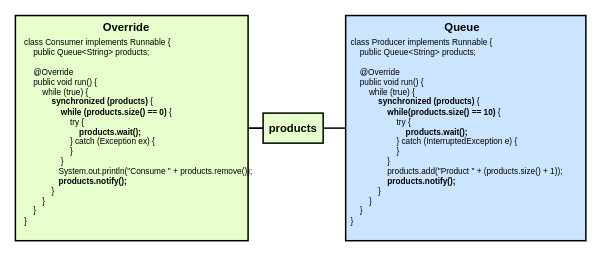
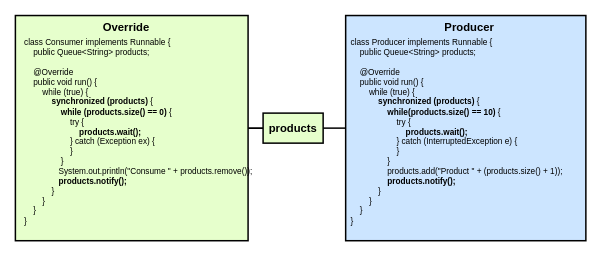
- <mxCell id="5" value="&lt;b&gt;&lt;font style=&quot;font-size: 15px;&quot;&gt;Queue&lt;/font&gt;&lt;/b&gt;" style="text;html=1;strokeColor=none;fillColor=none;align=left;verticalAlign=middle;whiteSpace=wrap;rounded=0;" parent="1" vertex="1"><mxGeometry x="590" y="20" width="80" height="30" as="geometry" /></mxCell>
+ <mxCell id="5" value="&lt;b&gt;&lt;font style=&quot;font-size: 15px;&quot;&gt;Producer&lt;/font&gt;&lt;/b&gt;" style="text;html=1;strokeColor=none;fillColor=none;align=left;verticalAlign=middle;whiteSpace=wrap;rounded=0;" parent="1" vertex="1"><mxGeometry x="590" y="20" width="80" height="30" as="geometry" /></mxCell>
